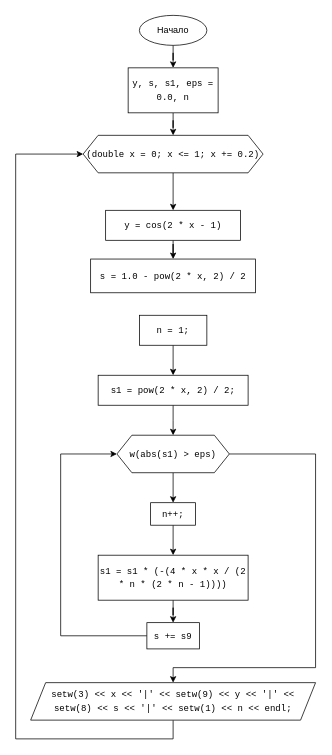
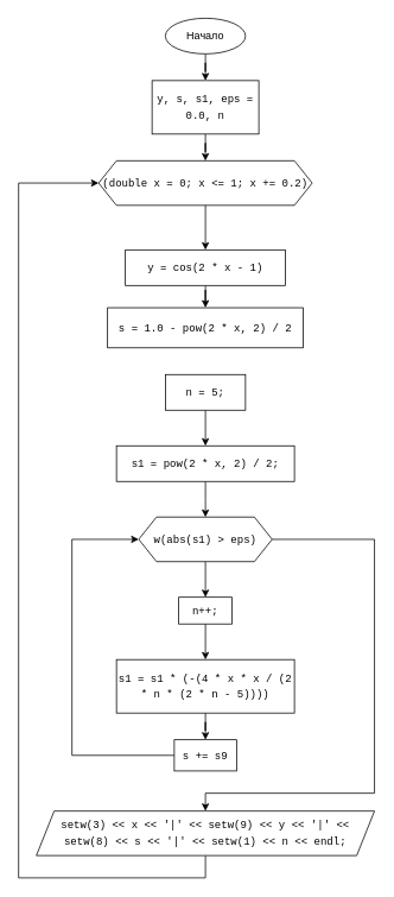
- <mxCell id="12" value="&lt;meta charset=&quot;utf-8&quot;&gt;&lt;div style=&quot;font-family: menlo, monaco, &amp;quot;courier new&amp;quot;, monospace; font-weight: normal; font-size: 12px; line-height: 18px;&quot;&gt;&lt;div&gt;&lt;span style=&quot;&quot;&gt;n &lt;/span&gt;&lt;span style=&quot;&quot;&gt;=&lt;/span&gt;&lt;span style=&quot;&quot;&gt; &lt;/span&gt;&lt;span style=&quot;&quot;&gt;1&lt;/span&gt;&lt;span style=&quot;&quot;&gt;;&lt;/span&gt;&lt;/div&gt;&lt;/div&gt;" style="whiteSpace=wrap;html=1;labelBackgroundColor=none;" parent="1" vertex="1"><mxGeometry x="185" y="420" width="90" height="40" as="geometry" /></mxCell>
+ <mxCell id="12" value="&lt;meta charset=&quot;utf-8&quot;&gt;&lt;div style=&quot;font-family: menlo, monaco, &amp;quot;courier new&amp;quot;, monospace; font-weight: normal; font-size: 12px; line-height: 18px;&quot;&gt;&lt;div&gt;&lt;span style=&quot;&quot;&gt;n &lt;/span&gt;&lt;span style=&quot;&quot;&gt;=&lt;/span&gt;&lt;span style=&quot;&quot;&gt; &lt;/span&gt;&lt;span style=&quot;&quot;&gt;5&lt;/span&gt;&lt;span style=&quot;&quot;&gt;;&lt;/span&gt;&lt;/div&gt;&lt;/div&gt;" style="whiteSpace=wrap;html=1;labelBackgroundColor=none;" parent="1" vertex="1"><mxGeometry x="185" y="420" width="90" height="40" as="geometry" /></mxCell>
- <mxCell id="21" value="&lt;meta charset=&quot;utf-8&quot;&gt;&lt;div style=&quot;font-family: menlo, monaco, &amp;quot;courier new&amp;quot;, monospace; font-weight: normal; font-size: 12px; line-height: 18px;&quot;&gt;&lt;div&gt;&lt;span style=&quot;&quot;&gt; s1 &lt;/span&gt;&lt;span style=&quot;&quot;&gt;=&lt;/span&gt;&lt;span style=&quot;&quot;&gt; s1 &lt;/span&gt;&lt;span style=&quot;&quot;&gt;*&lt;/span&gt;&lt;span style=&quot;&quot;&gt; (&lt;/span&gt;&lt;span style=&quot;&quot;&gt;-&lt;/span&gt;&lt;span style=&quot;&quot;&gt;(&lt;/span&gt;&lt;span style=&quot;&quot;&gt;4&lt;/span&gt;&lt;span style=&quot;&quot;&gt; &lt;/span&gt;&lt;span style=&quot;&quot;&gt;*&lt;/span&gt;&lt;span style=&quot;&quot;&gt; x &lt;/span&gt;&lt;span style=&quot;&quot;&gt;*&lt;/span&gt;&lt;span style=&quot;&quot;&gt; x &lt;/span&gt;&lt;span style=&quot;&quot;&gt;/&lt;/span&gt;&lt;span style=&quot;&quot;&gt; (&lt;/span&gt;&lt;span style=&quot;&quot;&gt;2&lt;/span&gt;&lt;span style=&quot;&quot;&gt; &lt;/span&gt;&lt;span style=&quot;&quot;&gt;*&lt;/span&gt;&lt;span style=&quot;&quot;&gt; n &lt;/span&gt;&lt;span style=&quot;&quot;&gt;*&lt;/span&gt;&lt;span style=&quot;&quot;&gt; (&lt;/span&gt;&lt;span style=&quot;&quot;&gt;2&lt;/span&gt;&lt;span style=&quot;&quot;&gt; &lt;/span&gt;&lt;span style=&quot;&quot;&gt;*&lt;/span&gt;&lt;span style=&quot;&quot;&gt; n &lt;/span&gt;&lt;span style=&quot;&quot;&gt;-&lt;/span&gt;&lt;span style=&quot;&quot;&gt; &lt;/span&gt;&lt;span style=&quot;&quot;&gt;1&lt;/span&gt;&lt;span style=&quot;&quot;&gt;))))&lt;/span&gt;&lt;/div&gt;&lt;/div&gt;" style="whiteSpace=wrap;html=1;labelBackgroundColor=none;" parent="1" vertex="1"><mxGeometry x="130" y="740" width="200" height="60" as="geometry" /></mxCell>
+ <mxCell id="21" value="&lt;meta charset=&quot;utf-8&quot;&gt;&lt;div style=&quot;font-family: menlo, monaco, &amp;quot;courier new&amp;quot;, monospace; font-weight: normal; font-size: 12px; line-height: 18px;&quot;&gt;&lt;div&gt;&lt;span style=&quot;&quot;&gt; s1 &lt;/span&gt;&lt;span style=&quot;&quot;&gt;=&lt;/span&gt;&lt;span style=&quot;&quot;&gt; s1 &lt;/span&gt;&lt;span style=&quot;&quot;&gt;*&lt;/span&gt;&lt;span style=&quot;&quot;&gt; (&lt;/span&gt;&lt;span style=&quot;&quot;&gt;-&lt;/span&gt;&lt;span style=&quot;&quot;&gt;(&lt;/span&gt;&lt;span style=&quot;&quot;&gt;4&lt;/span&gt;&lt;span style=&quot;&quot;&gt; &lt;/span&gt;&lt;span style=&quot;&quot;&gt;*&lt;/span&gt;&lt;span style=&quot;&quot;&gt; x &lt;/span&gt;&lt;span style=&quot;&quot;&gt;*&lt;/span&gt;&lt;span style=&quot;&quot;&gt; x &lt;/span&gt;&lt;span style=&quot;&quot;&gt;/&lt;/span&gt;&lt;span style=&quot;&quot;&gt; (&lt;/span&gt;&lt;span style=&quot;&quot;&gt;2&lt;/span&gt;&lt;span style=&quot;&quot;&gt; &lt;/span&gt;&lt;span style=&quot;&quot;&gt;*&lt;/span&gt;&lt;span style=&quot;&quot;&gt; n &lt;/span&gt;&lt;span style=&quot;&quot;&gt;*&lt;/span&gt;&lt;span style=&quot;&quot;&gt; (&lt;/span&gt;&lt;span style=&quot;&quot;&gt;2&lt;/span&gt;&lt;span style=&quot;&quot;&gt; &lt;/span&gt;&lt;span style=&quot;&quot;&gt;*&lt;/span&gt;&lt;span style=&quot;&quot;&gt; n &lt;/span&gt;&lt;span style=&quot;&quot;&gt;-&lt;/span&gt;&lt;span style=&quot;&quot;&gt; &lt;/span&gt;&lt;span style=&quot;&quot;&gt;5&lt;/span&gt;&lt;span style=&quot;&quot;&gt;))))&lt;/span&gt;&lt;/div&gt;&lt;/div&gt;" style="whiteSpace=wrap;html=1;labelBackgroundColor=none;" parent="1" vertex="1"><mxGeometry x="130" y="740" width="200" height="60" as="geometry" /></mxCell>
